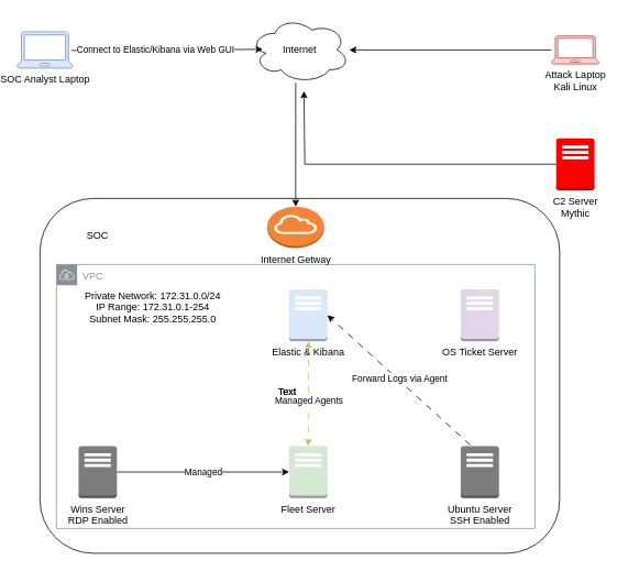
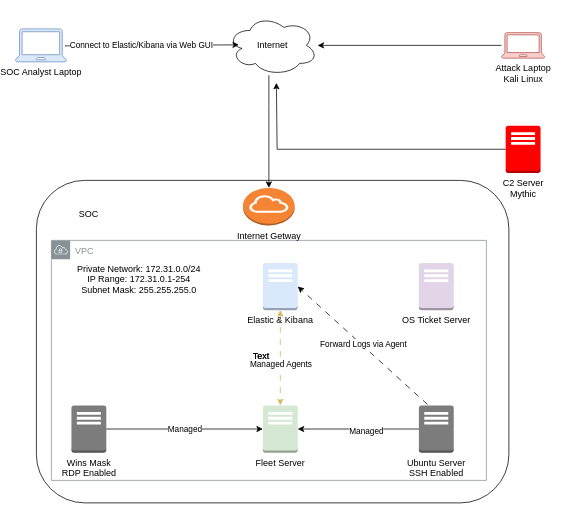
+ <mxCell id="18" style="edgeStyle=orthogonalEdgeStyle;rounded=0;orthogonalLoop=1;jettySize=auto;html=1;entryX=1;entryY=0.5;entryDx=0;entryDy=0;entryPerimeter=0;" edge="1" parent="1" source="13" target="9"><mxGeometry relative="1" as="geometry" /></mxCell>
+ <mxCell id="19" value="Managed" style="edgeLabel;html=1;align=center;verticalAlign=middle;resizable=0;points=[];" vertex="1" connectable="0" parent="18"><mxGeometry x="-0.117" y="3" relative="1" as="geometry"><mxPoint as="offset" /></mxGeometry></mxCell>
- <mxCell id="5" value="Wins Server&lt;div&gt;RDP Enabled&lt;/div&gt;" style="outlineConnect=0;dashed=0;verticalLabelPosition=bottom;verticalAlign=top;align=center;html=1;shape=mxgraph.aws3.traditional_server;fillColor=#7D7C7C;gradientColor=none;" vertex="1" parent="1"><mxGeometry x="94.75" y="540" width="46.5" height="63" as="geometry" /></mxCell>
+ <mxCell id="5" value="Wins Mask&lt;div&gt;RDP Enabled&lt;/div&gt;" style="outlineConnect=0;dashed=0;verticalLabelPosition=bottom;verticalAlign=top;align=center;html=1;shape=mxgraph.aws3.traditional_server;fillColor=#7D7C7C;gradientColor=none;" vertex="1" parent="1"><mxGeometry x="94.75" y="540" width="46.5" height="63" as="geometry" /></mxCell>
